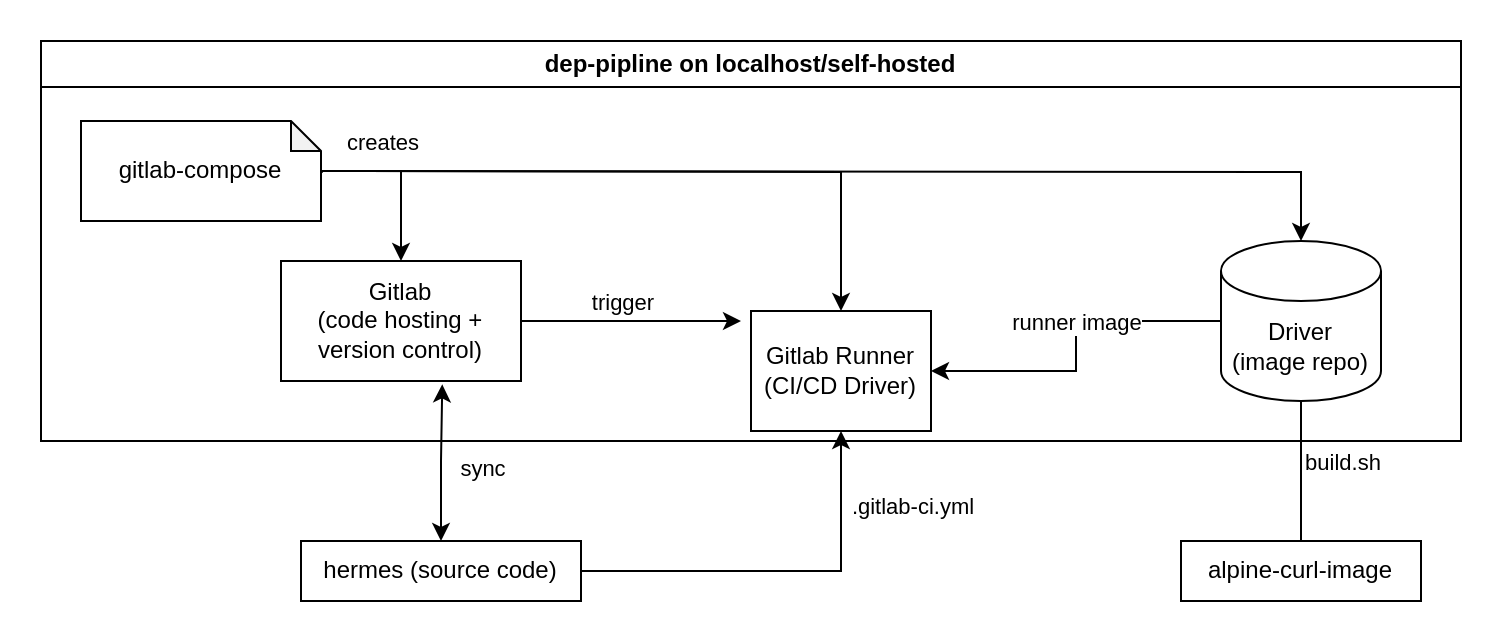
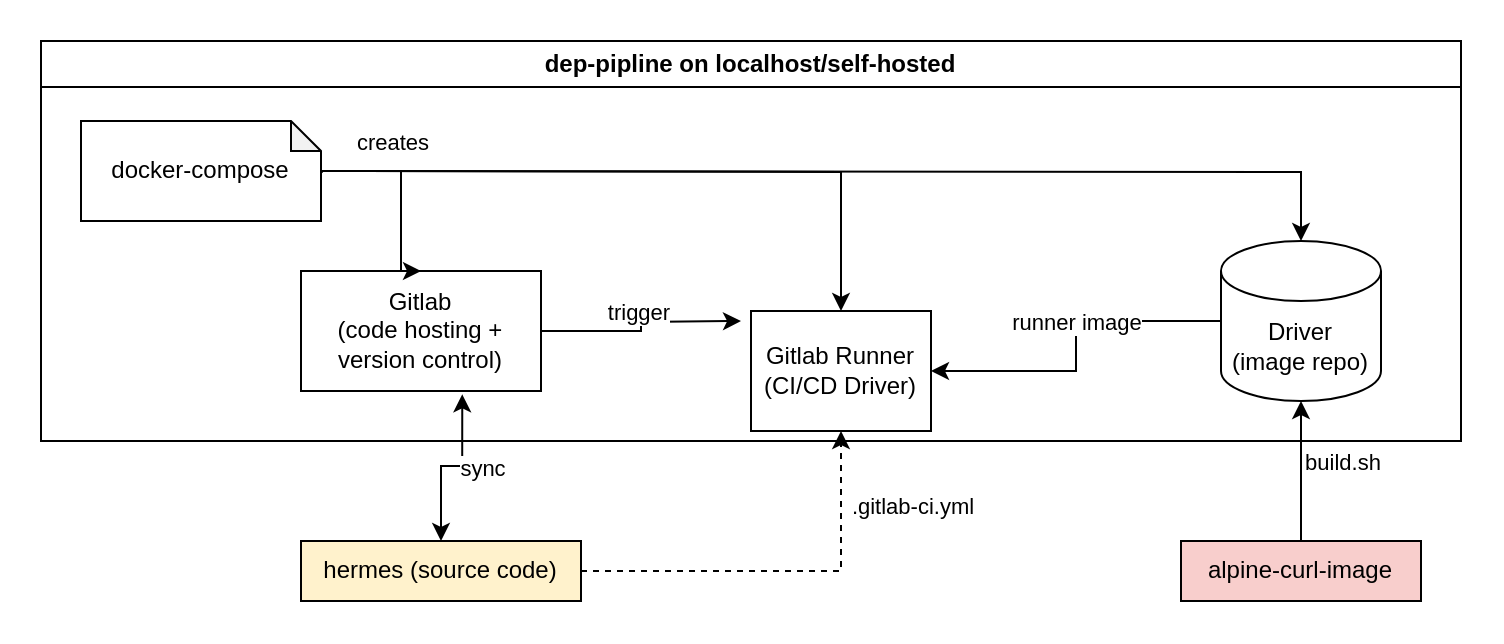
- <mxCell id="14" value="gitlab-compose" style="shape=note;whiteSpace=wrap;html=1;backgroundOutline=1;darkOpacity=0.05;size=15;" parent="2" vertex="1"><mxGeometry x="20" y="40" width="120" height="50" as="geometry" /></mxCell>
+ <mxCell id="14" value="docker-compose" style="shape=note;whiteSpace=wrap;html=1;backgroundOutline=1;darkOpacity=0.05;size=15;" parent="2" vertex="1"><mxGeometry x="20" y="40" width="120" height="50" as="geometry" /></mxCell>
- <mxCell id="8" value="Gitlab &lt;br&gt;(code hosting + version control)" style="rounded=0;whiteSpace=wrap;html=1;" parent="2" vertex="1"><mxGeometry x="120" y="110" width="120" height="60" as="geometry" /></mxCell>
+ <mxCell id="8" value="Gitlab &lt;br&gt;(code hosting + version control)" style="rounded=0;whiteSpace=wrap;html=1;" parent="2" vertex="1"><mxGeometry x="130" y="115" width="120" height="60" as="geometry" /></mxCell>
- <mxCell id="21" style="edgeStyle=orthogonalEdgeStyle;rounded=0;orthogonalLoop=1;jettySize=auto;html=1;entryX=0.5;entryY=1;entryDx=0;entryDy=0;entryPerimeter=0;endArrow=none;" parent="1" source="20" target="5" edge="1"><mxGeometry relative="1" as="geometry" /></mxCell>
+ <mxCell id="21" style="edgeStyle=orthogonalEdgeStyle;rounded=0;orthogonalLoop=1;jettySize=auto;html=1;entryX=0.5;entryY=1;entryDx=0;entryDy=0;entryPerimeter=0;" parent="1" source="20" target="5" edge="1"><mxGeometry relative="1" as="geometry" /></mxCell>
- <mxCell id="15" value="hermes (source code)" style="rounded=0;whiteSpace=wrap;html=1;" parent="1" vertex="1"><mxGeometry x="150" y="270" width="140" height="30" as="geometry" /></mxCell>
+ <mxCell id="15" value="hermes (source code)" style="rounded=0;whiteSpace=wrap;html=1;fillColor=#fff2cc;" parent="1" vertex="1"><mxGeometry x="150" y="270" width="140" height="30" as="geometry" /></mxCell>
- <mxCell id="16" style="edgeStyle=orthogonalEdgeStyle;rounded=0;orthogonalLoop=1;jettySize=auto;html=1;entryX=0.5;entryY=1;entryDx=0;entryDy=0;" parent="1" source="15" target="9" edge="1"><mxGeometry relative="1" as="geometry" /></mxCell>
+ <mxCell id="16" style="edgeStyle=orthogonalEdgeStyle;rounded=0;orthogonalLoop=1;jettySize=auto;html=1;entryX=0.5;entryY=1;entryDx=0;entryDy=0;dashed=1;" parent="1" source="15" target="9" edge="1"><mxGeometry relative="1" as="geometry" /></mxCell>
- <mxCell id="20" value="alpine-curl-image" style="rounded=0;whiteSpace=wrap;html=1;" parent="1" vertex="1"><mxGeometry x="590" y="270" width="120" height="30" as="geometry" /></mxCell>
+ <mxCell id="20" value="alpine-curl-image" style="rounded=0;whiteSpace=wrap;html=1;fillColor=#f8cecc;" parent="1" vertex="1"><mxGeometry x="590" y="270" width="120" height="30" as="geometry" /></mxCell>
